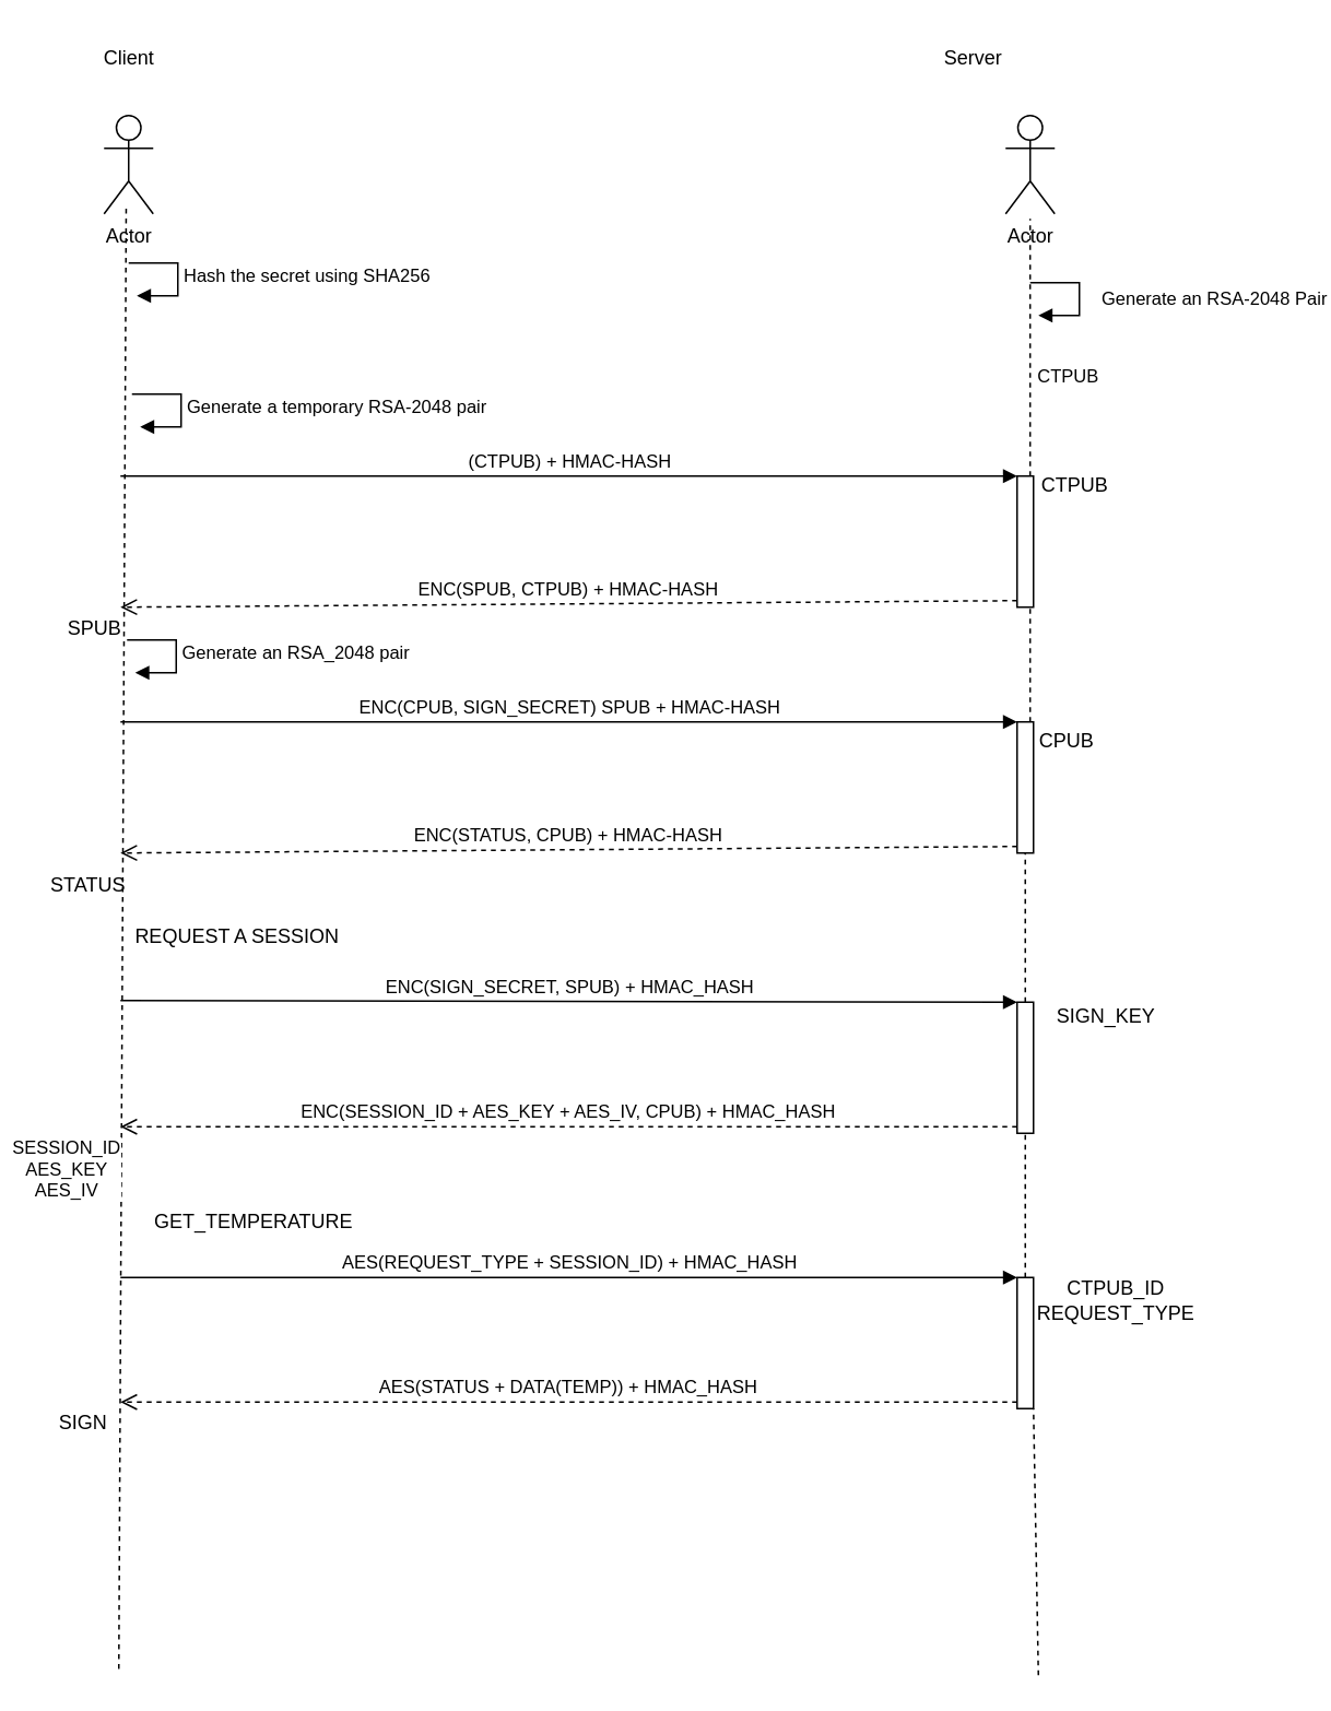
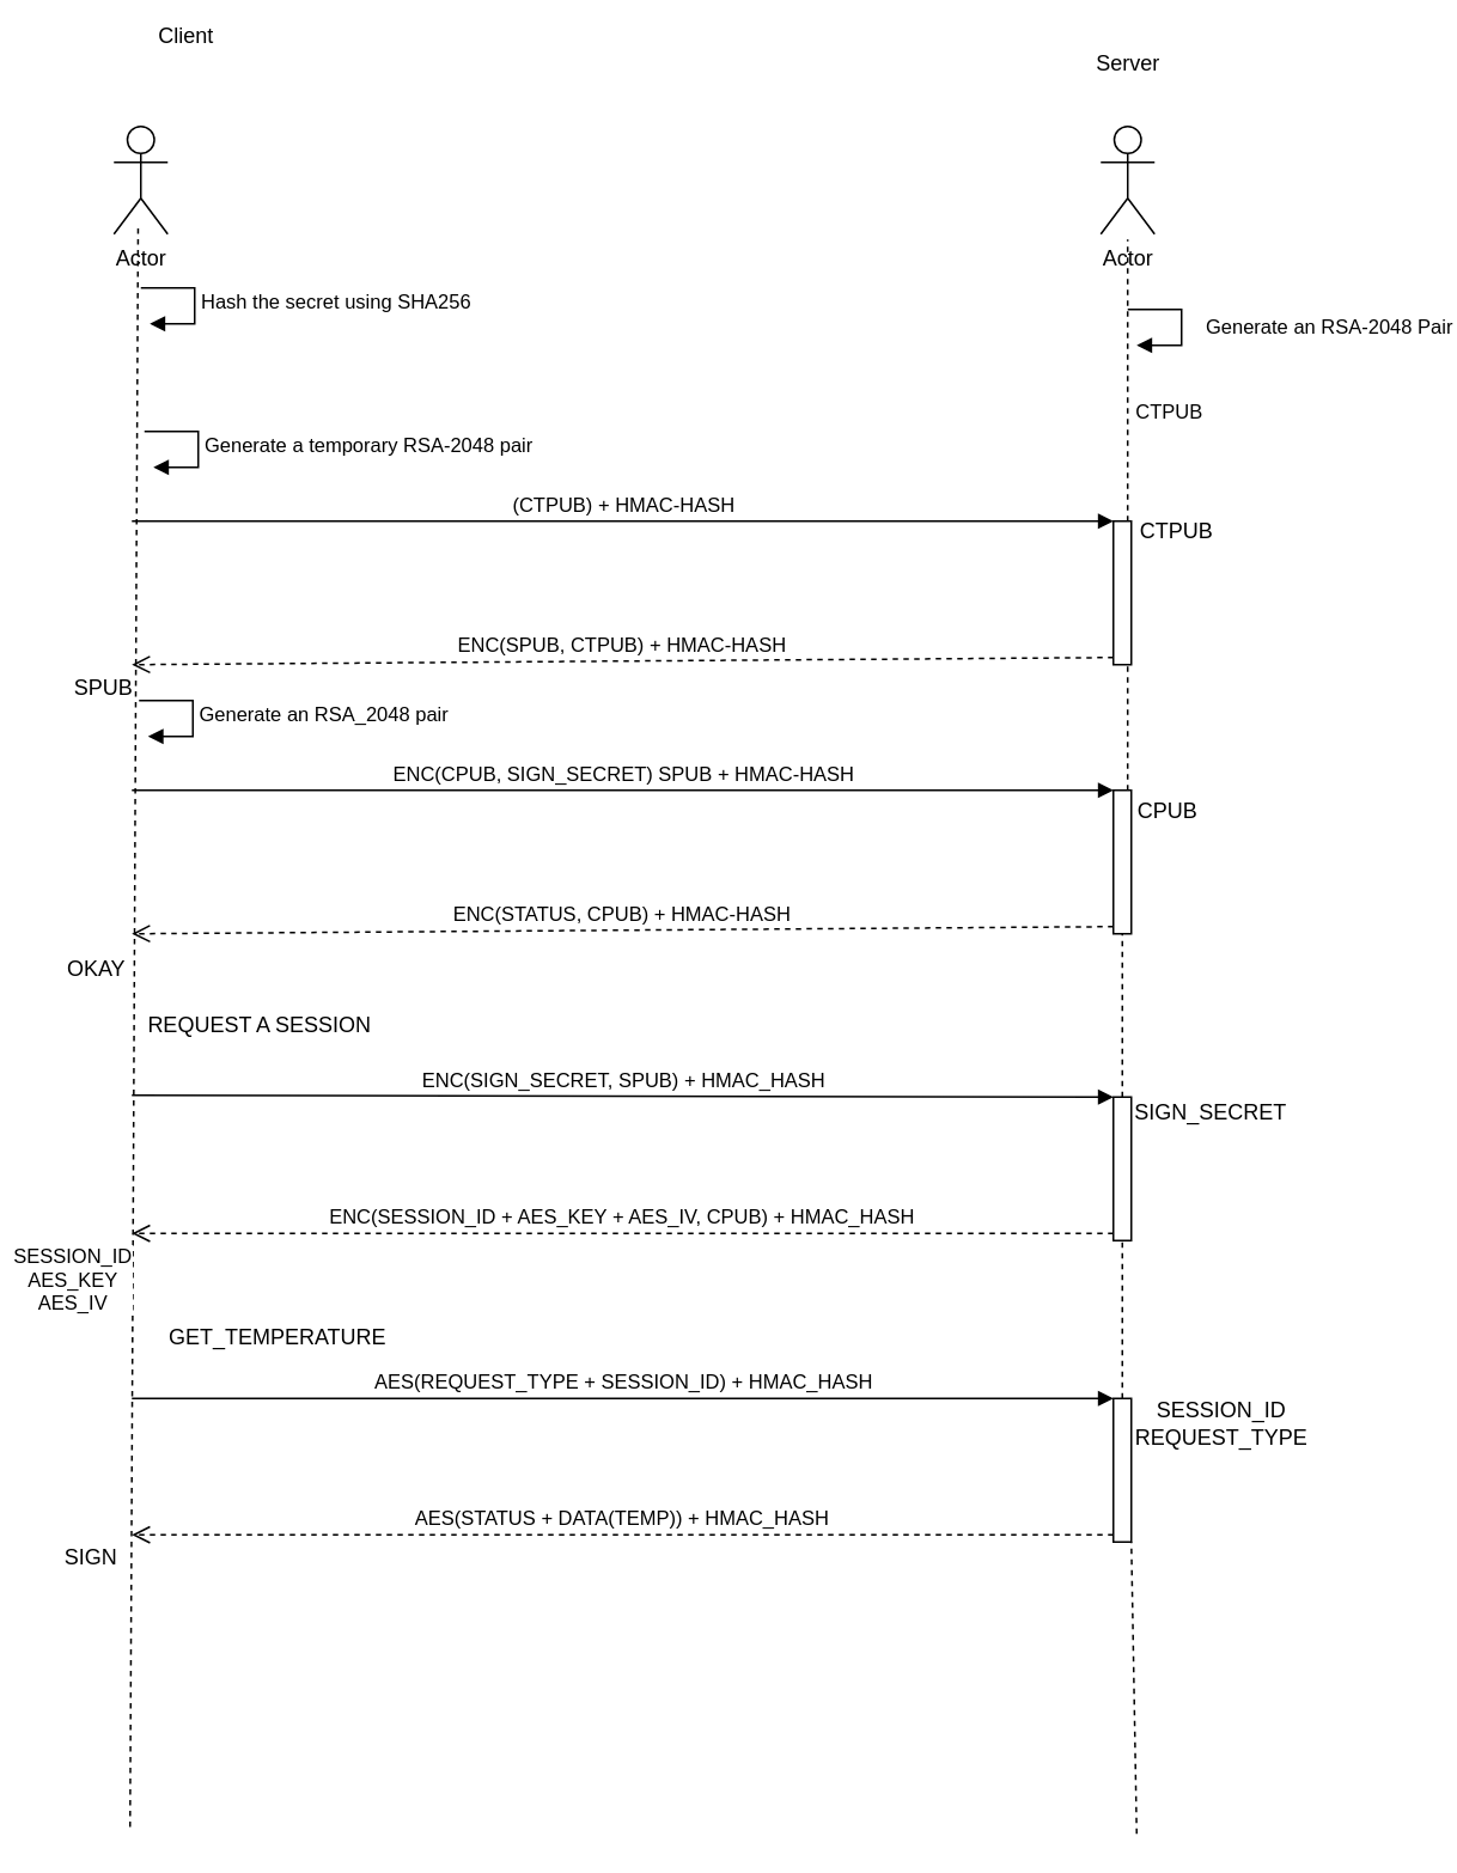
- <mxCell id="4" value="Client" style="text;html=1;align=center;verticalAlign=middle;resizable=0;points=[];autosize=1;strokeColor=none;fillColor=none;" parent="1" vertex="1"><mxGeometry x="53" y="20" width="50" height="30" as="geometry" /></mxCell>
+ <mxCell id="4" value="Client" style="text;html=1;align=center;verticalAlign=middle;resizable=0;points=[];autosize=1;strokeColor=none;fillColor=none;" parent="1" vertex="1"><mxGeometry x="78" y="5" width="50" height="30" as="geometry" /></mxCell>
- <mxCell id="5" value="Server" style="text;html=1;align=center;verticalAlign=middle;resizable=0;points=[];autosize=1;strokeColor=none;fillColor=none;" parent="1" vertex="1"><mxGeometry x="563" y="20" width="60" height="30" as="geometry" /></mxCell>
+ <mxCell id="5" value="Server" style="text;html=1;align=center;verticalAlign=middle;resizable=0;points=[];autosize=1;strokeColor=none;fillColor=none;" parent="1" vertex="1"><mxGeometry x="598" y="20" width="60" height="30" as="geometry" /></mxCell>
- <mxCell id="15" value="STATUS" style="text;html=1;align=center;verticalAlign=middle;resizable=0;points=[];autosize=1;strokeColor=none;fillColor=none;" vertex="1" parent="1"><mxGeometry x="23" y="525" width="60" height="30" as="geometry" /></mxCell>
+ <mxCell id="15" value="OKAY" style="text;html=1;align=center;verticalAlign=middle;resizable=0;points=[];autosize=1;strokeColor=none;fillColor=none;" vertex="1" parent="1"><mxGeometry x="23" y="525" width="60" height="30" as="geometry" /></mxCell>
- <mxCell id="30" value="SIGN_KEY" style="text;html=1;align=center;verticalAlign=middle;resizable=0;points=[];autosize=1;strokeColor=none;fillColor=none;" vertex="1" parent="1"><mxGeometry x="619" y="605" width="110" height="30" as="geometry" /></mxCell>
+ <mxCell id="30" value="SIGN_SECRET" style="text;html=1;align=center;verticalAlign=middle;resizable=0;points=[];autosize=1;strokeColor=none;fillColor=none;" vertex="1" parent="1"><mxGeometry x="619" y="605" width="110" height="30" as="geometry" /></mxCell>
- <mxCell id="36" value="CTPUB_ID&lt;br&gt;REQUEST_TYPE" style="text;html=1;align=center;verticalAlign=middle;resizable=0;points=[];autosize=1;strokeColor=none;fillColor=none;" vertex="1" parent="1"><mxGeometry x="620" y="773" width="120" height="40" as="geometry" /></mxCell>
+ <mxCell id="36" value="SESSION_ID&lt;br&gt;REQUEST_TYPE" style="text;html=1;align=center;verticalAlign=middle;resizable=0;points=[];autosize=1;strokeColor=none;fillColor=none;" vertex="1" parent="1"><mxGeometry x="620" y="773" width="120" height="40" as="geometry" /></mxCell>
